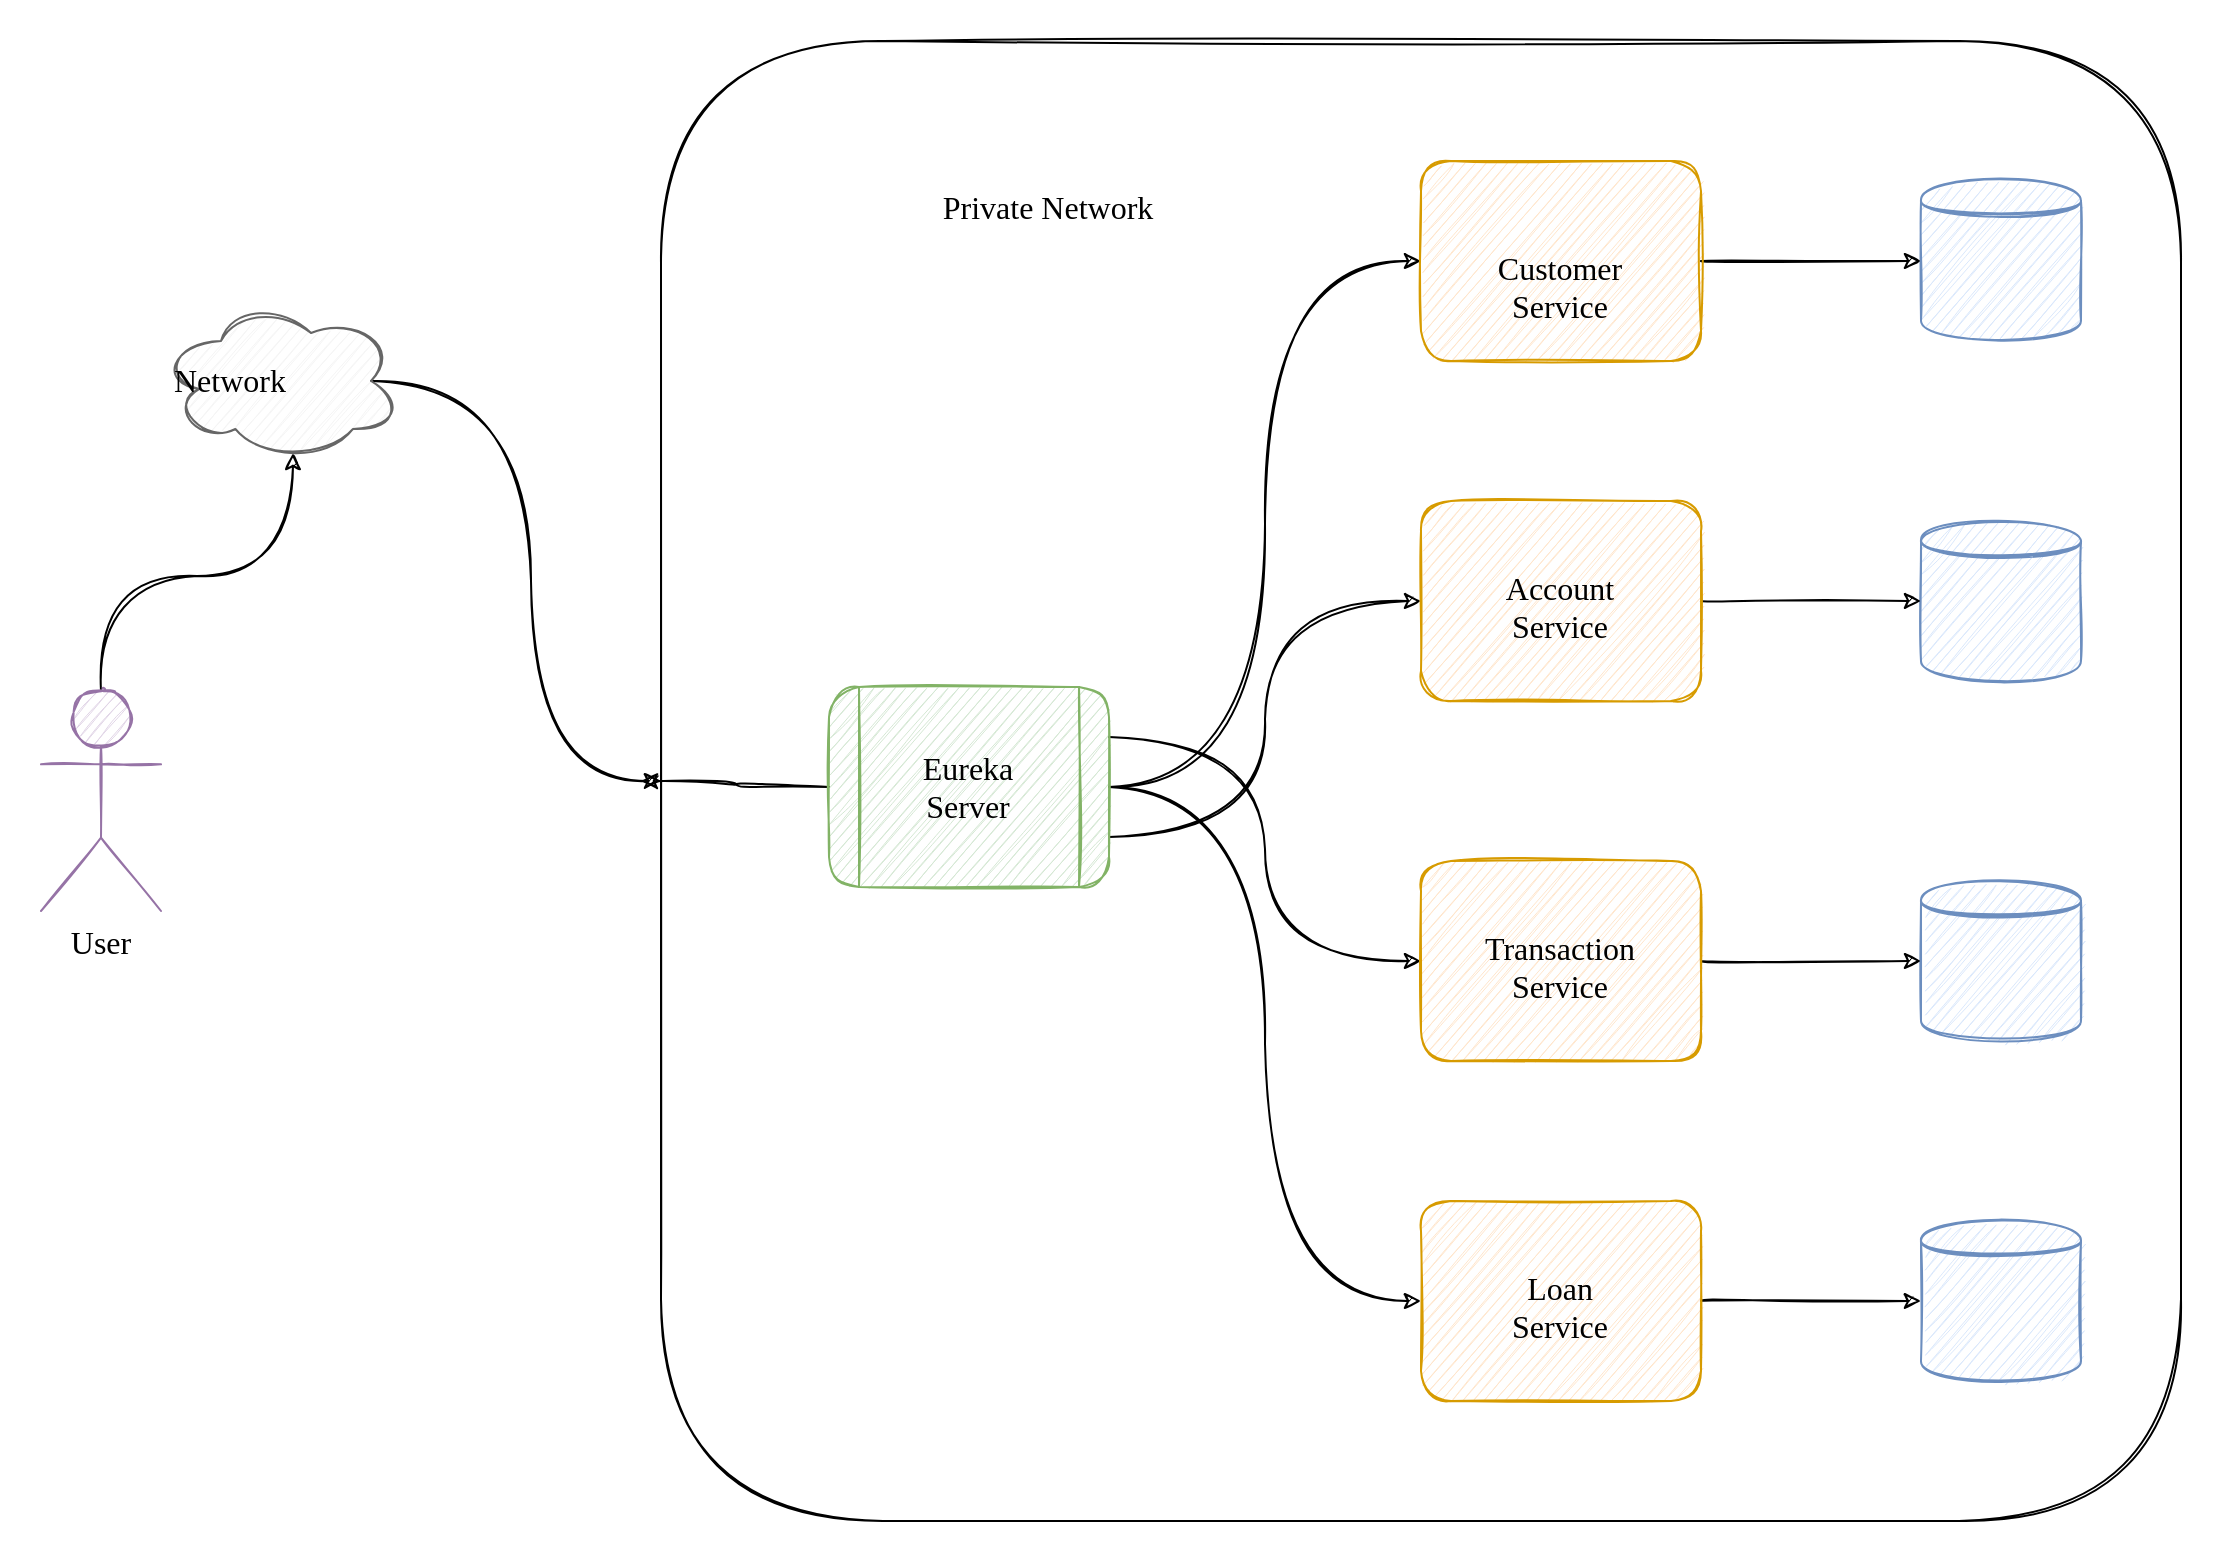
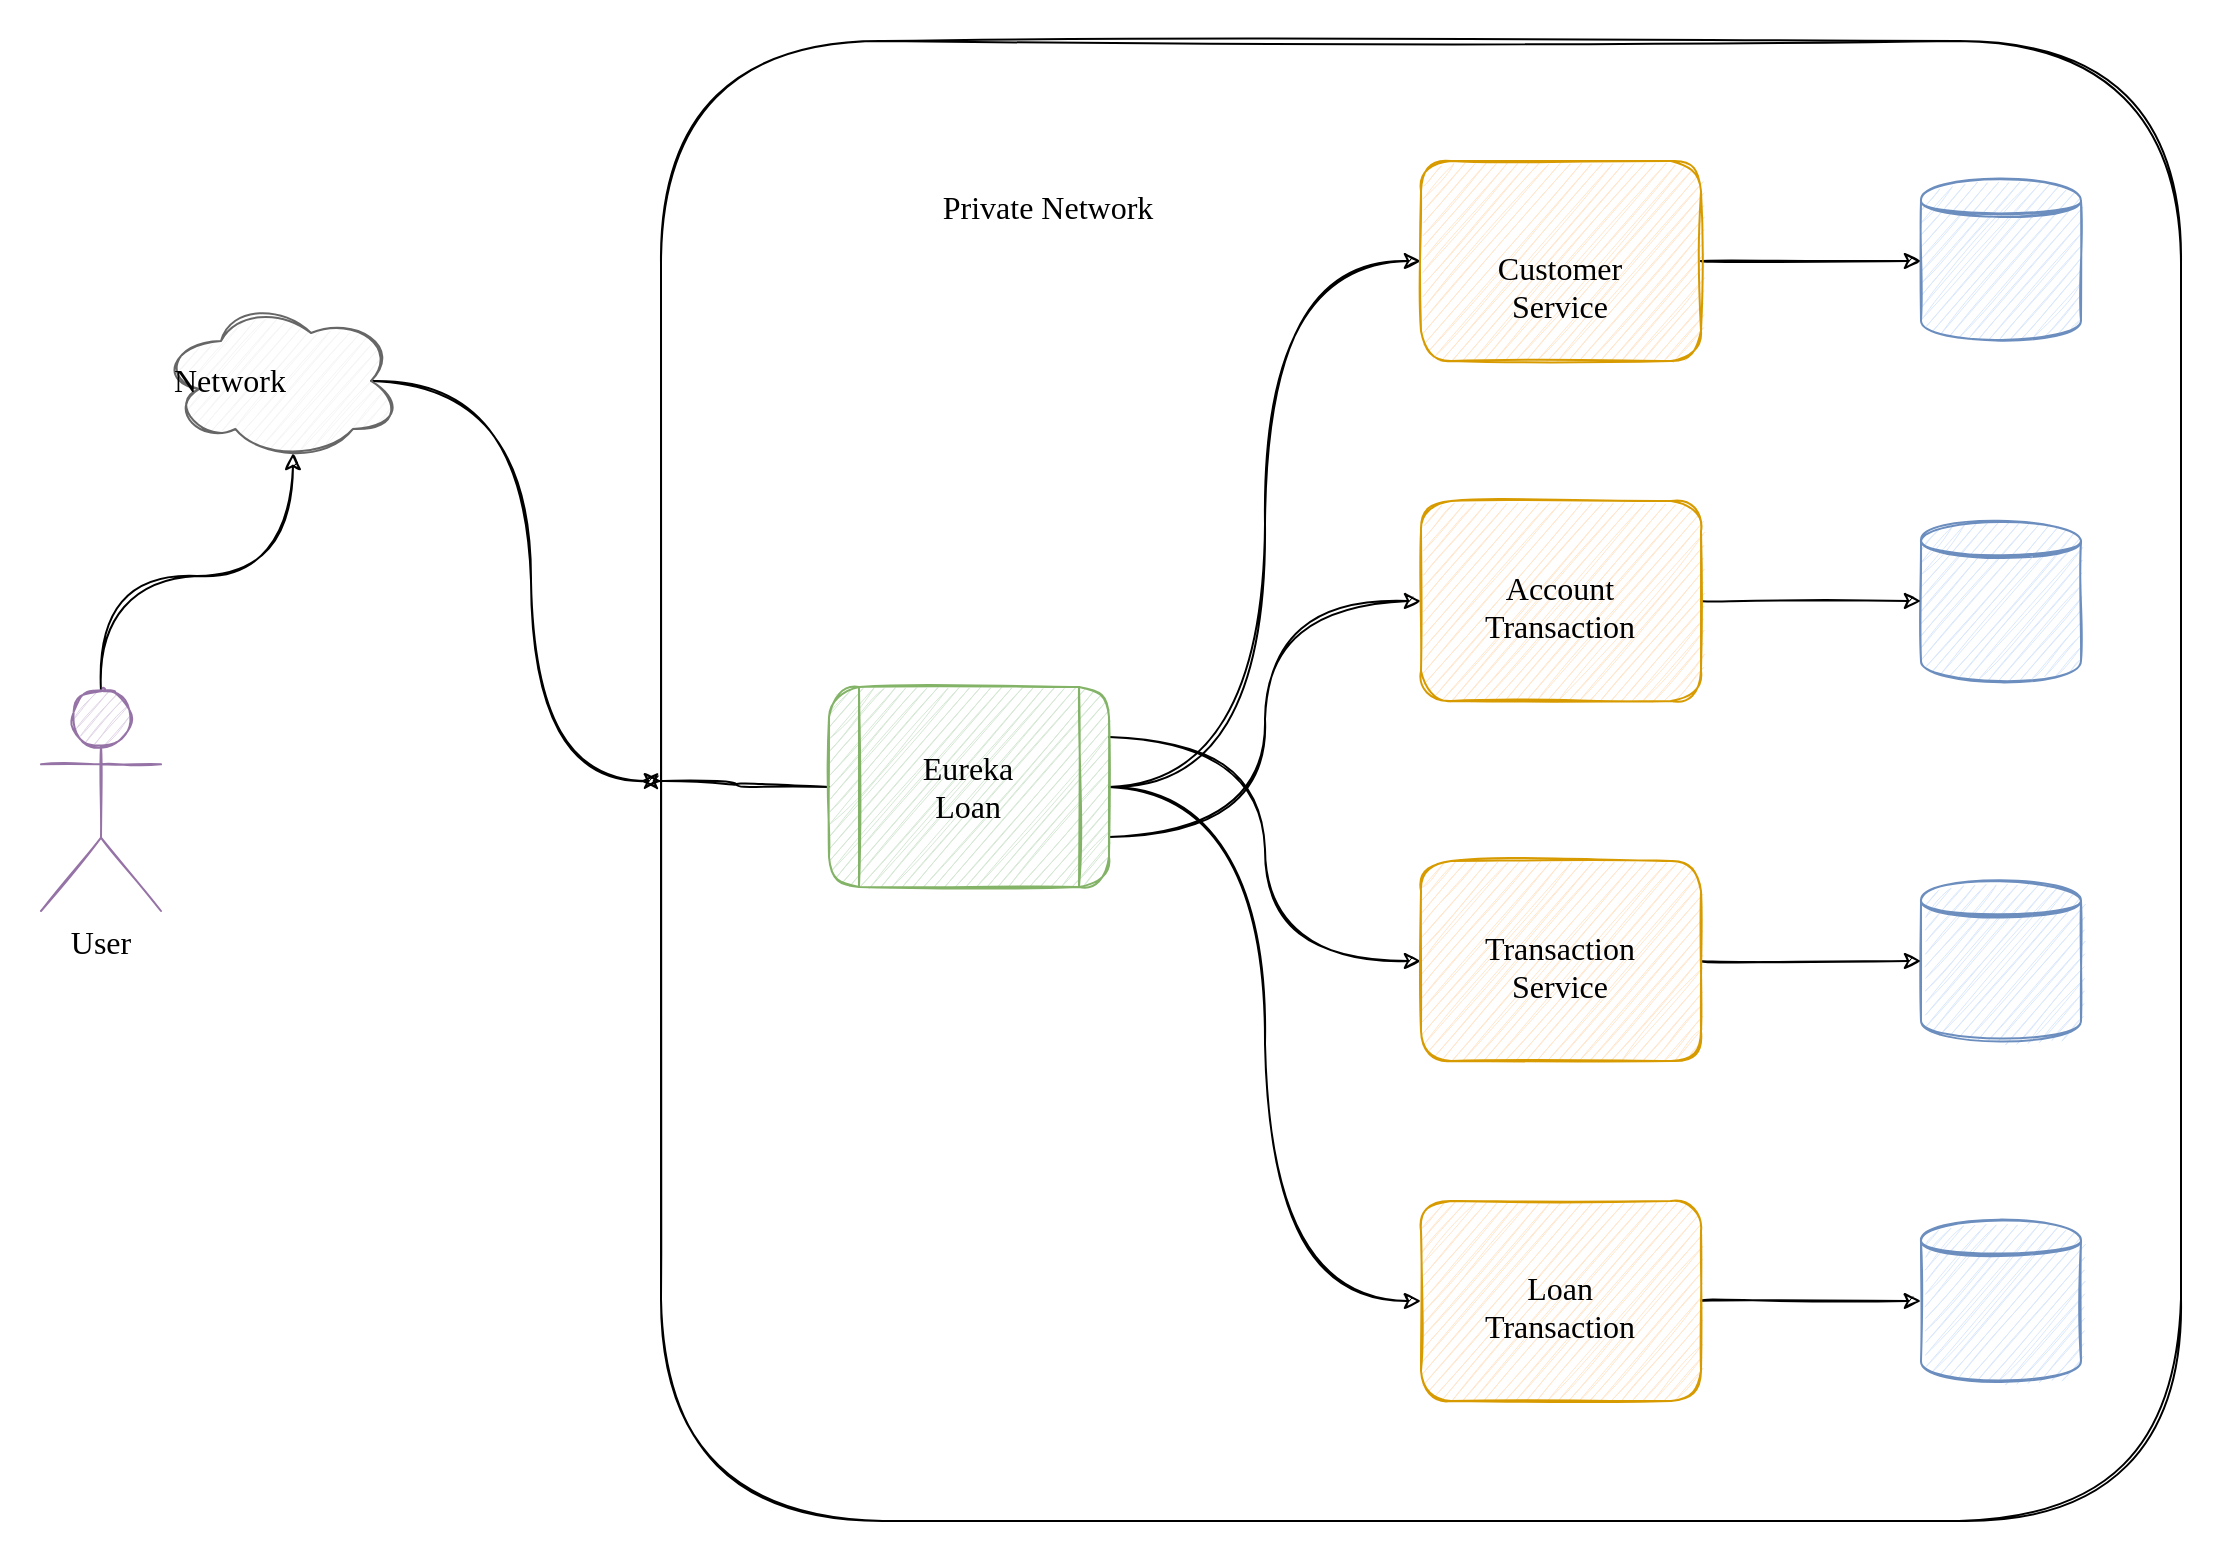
- <mxCell id="28" value="Account&#10;Service" style="text;strokeColor=none;fillColor=none;fontSize=16;fontStyle=0;verticalAlign=middle;align=center;rounded=1;shadow=0;glass=0;sketch=1;fontFamily=Verdana;spacingTop=5;" vertex="1" parent="1"><mxGeometry x="730" y="270" width="100" height="60" as="geometry" /></mxCell>
+ <mxCell id="28" value="Account&#10;Transaction" style="text;strokeColor=none;fillColor=none;fontSize=16;fontStyle=0;verticalAlign=middle;align=center;rounded=1;shadow=0;glass=0;sketch=1;fontFamily=Verdana;spacingTop=5;" vertex="1" parent="1"><mxGeometry x="730" y="270" width="100" height="60" as="geometry" /></mxCell>
- <mxCell id="25" value="Eureka&#10;Server" style="text;strokeColor=none;fillColor=none;fontSize=16;fontStyle=0;verticalAlign=middle;align=center;rounded=1;shadow=0;glass=0;sketch=1;fontFamily=Verdana;spacingTop=5;" vertex="1" parent="1"><mxGeometry x="434" y="360" width="100" height="60" as="geometry" /></mxCell>
+ <mxCell id="25" value="Eureka&#10;Loan" style="text;strokeColor=none;fillColor=none;fontSize=16;fontStyle=0;verticalAlign=middle;align=center;rounded=1;shadow=0;glass=0;sketch=1;fontFamily=Verdana;spacingTop=5;" vertex="1" parent="1"><mxGeometry x="434" y="360" width="100" height="60" as="geometry" /></mxCell>
- <mxCell id="30" value="Loan&#10;Service" style="text;strokeColor=none;fillColor=none;fontSize=16;fontStyle=0;verticalAlign=middle;align=center;rounded=1;shadow=0;glass=0;sketch=1;fontFamily=Verdana;spacingTop=5;" vertex="1" parent="1"><mxGeometry x="730" y="620" width="100" height="60" as="geometry" /></mxCell>
+ <mxCell id="30" value="Loan&#10;Transaction" style="text;strokeColor=none;fillColor=none;fontSize=16;fontStyle=0;verticalAlign=middle;align=center;rounded=1;shadow=0;glass=0;sketch=1;fontFamily=Verdana;spacingTop=5;" vertex="1" parent="1"><mxGeometry x="730" y="620" width="100" height="60" as="geometry" /></mxCell>
